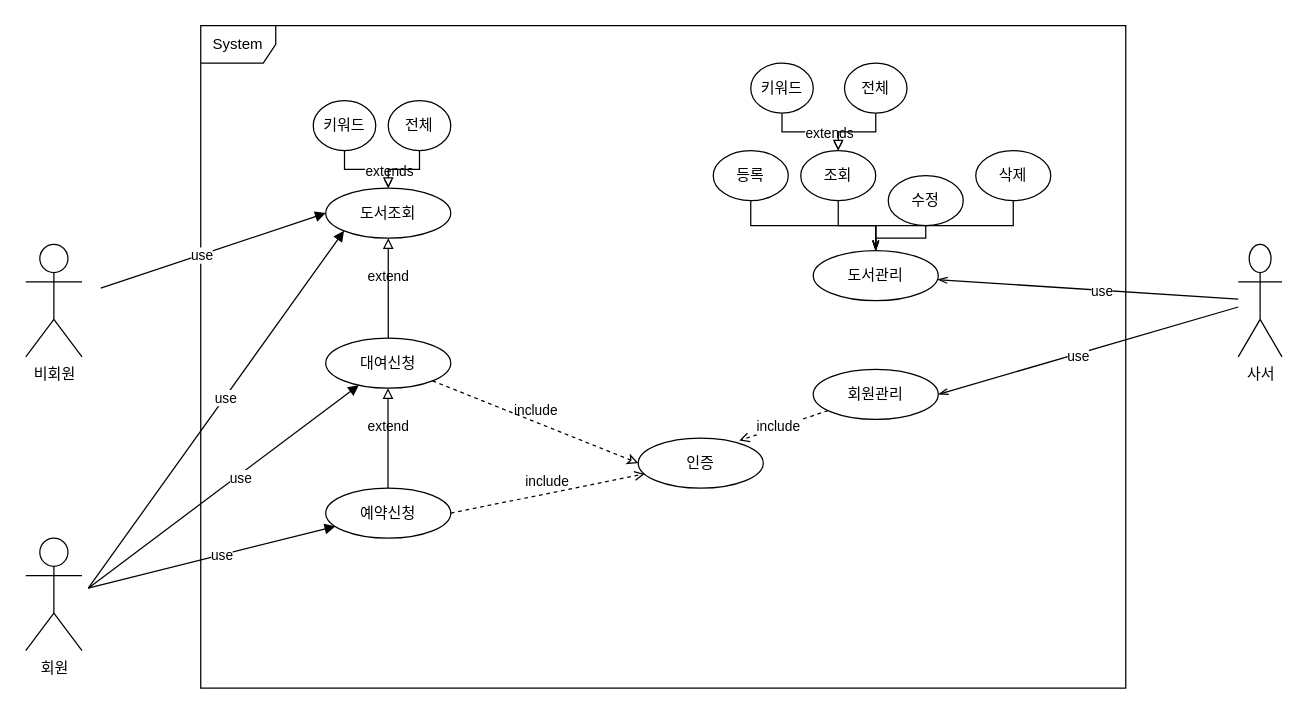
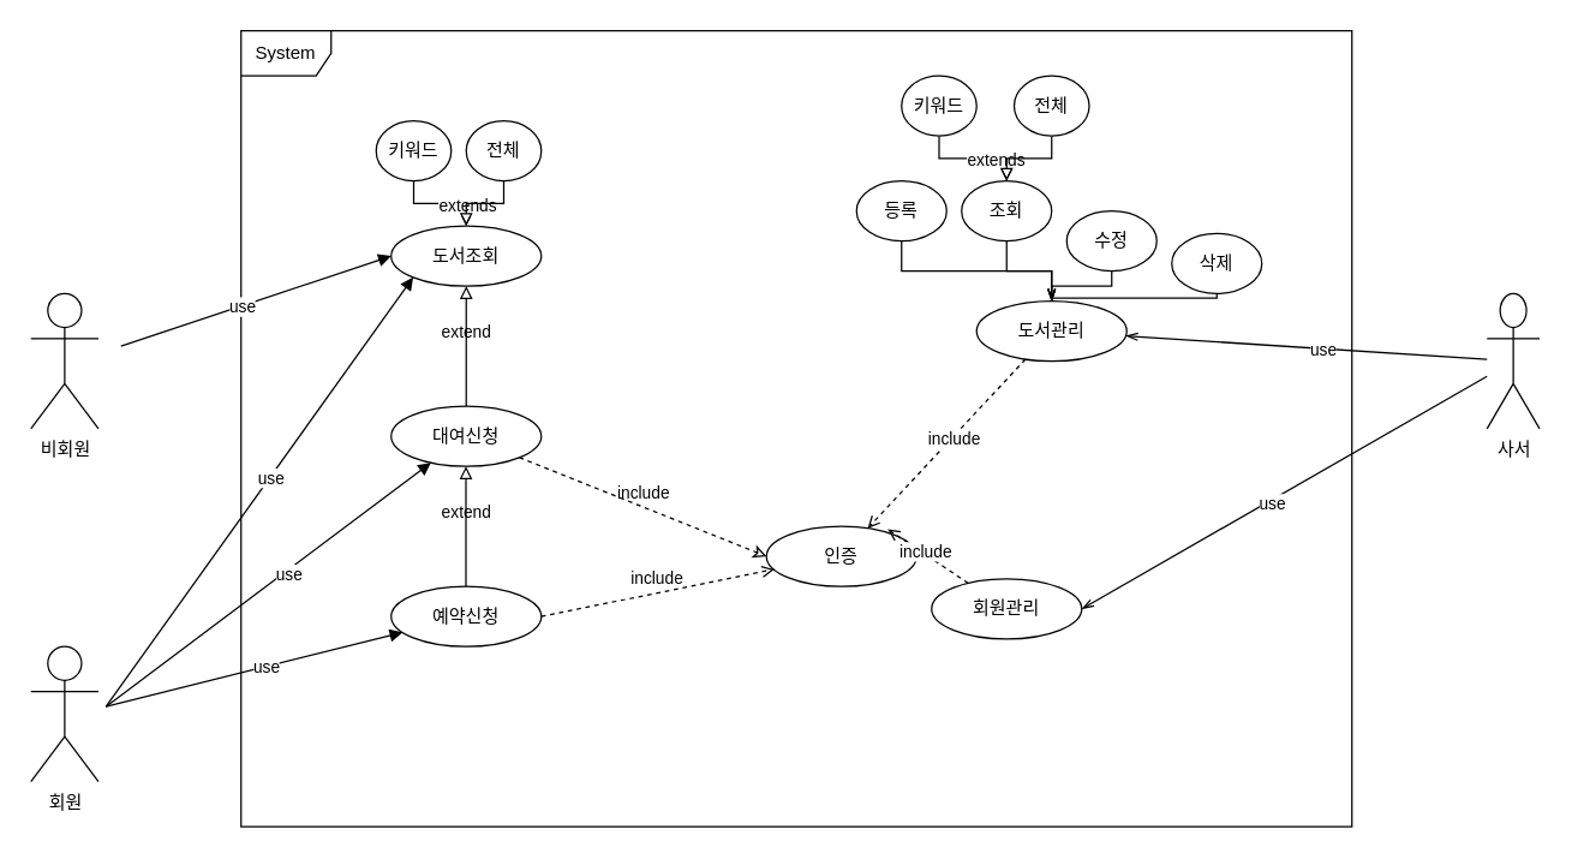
- <mxCell id="39" value="삭제" style="ellipse;whiteSpace=wrap;html=1;" parent="1" vertex="1"><mxGeometry x="780" y="120" width="60" height="40" as="geometry" /></mxCell>
+ <mxCell id="39" value="삭제" style="ellipse;whiteSpace=wrap;html=1;" parent="1" vertex="1"><mxGeometry x="780" y="155" width="60" height="40" as="geometry" /></mxCell>
+ <mxCell id="26" style="edgeStyle=none;rounded=0;orthogonalLoop=1;jettySize=auto;html=1;dashed=1;endArrow=open;endFill=0;elbow=vertical;" parent="1" source="28" target="23" edge="1"><mxGeometry relative="1" as="geometry"><mxPoint x="550" y="230" as="targetPoint" /></mxGeometry></mxCell>
+ <mxCell id="27" value="include" style="edgeLabel;html=1;align=center;verticalAlign=middle;resizable=0;points=[];" parent="26" vertex="1" connectable="0"><mxGeometry x="-0.075" y="1" relative="1" as="geometry"><mxPoint as="offset" /></mxGeometry></mxCell>
- <mxCell id="31" value="회원관리" style="ellipse;whiteSpace=wrap;html=1;" parent="1" vertex="1"><mxGeometry x="650" y="295" width="100" height="40" as="geometry" /></mxCell>
+ <mxCell id="31" value="회원관리" style="ellipse;whiteSpace=wrap;html=1;" parent="1" vertex="1"><mxGeometry x="620" y="385" width="100" height="40" as="geometry" /></mxCell>
